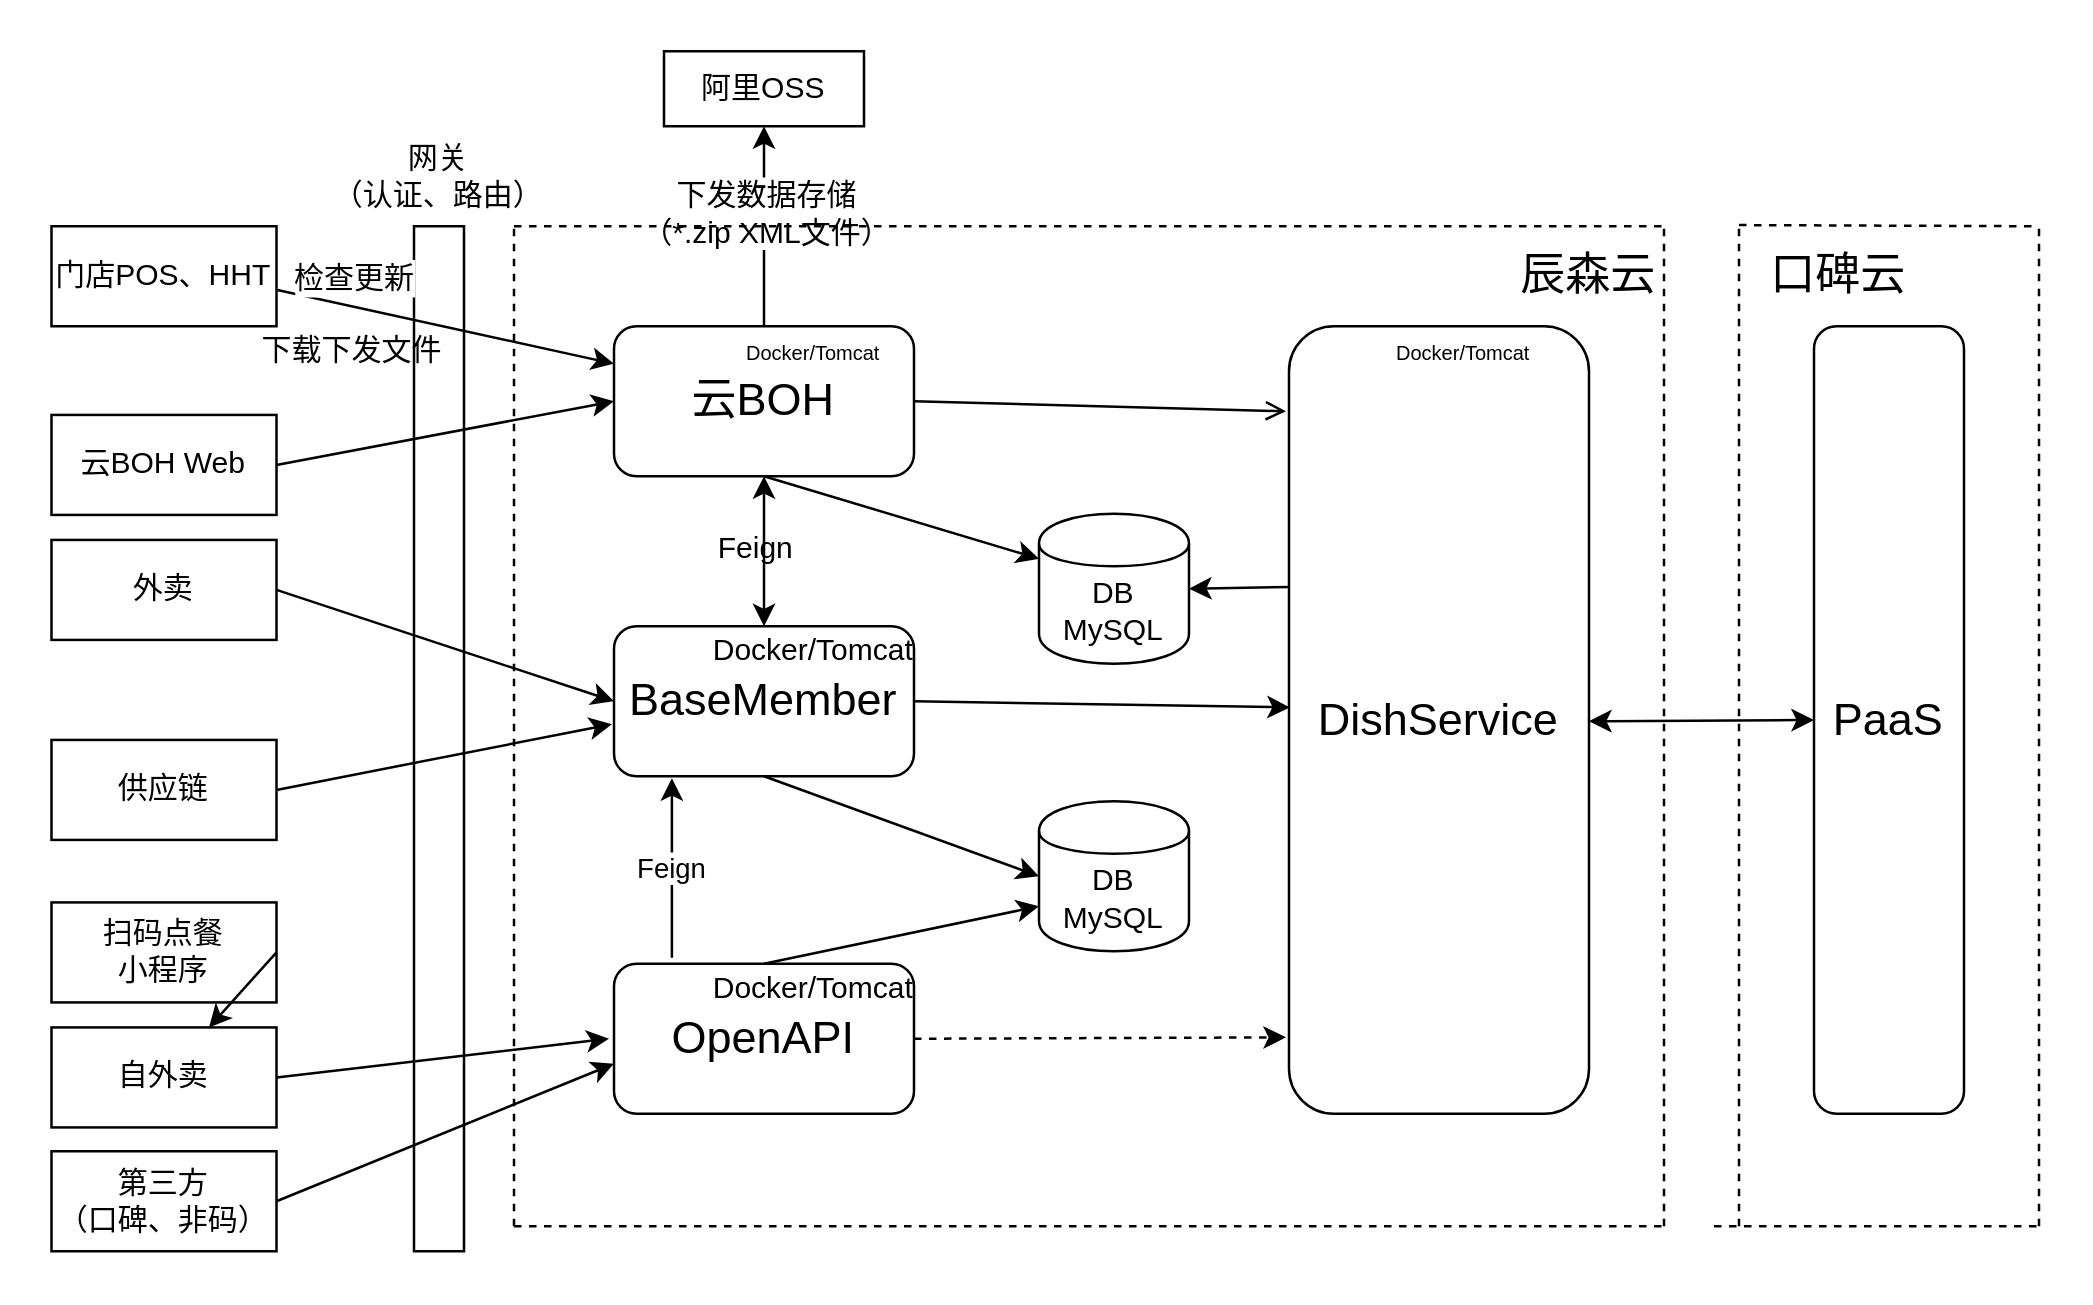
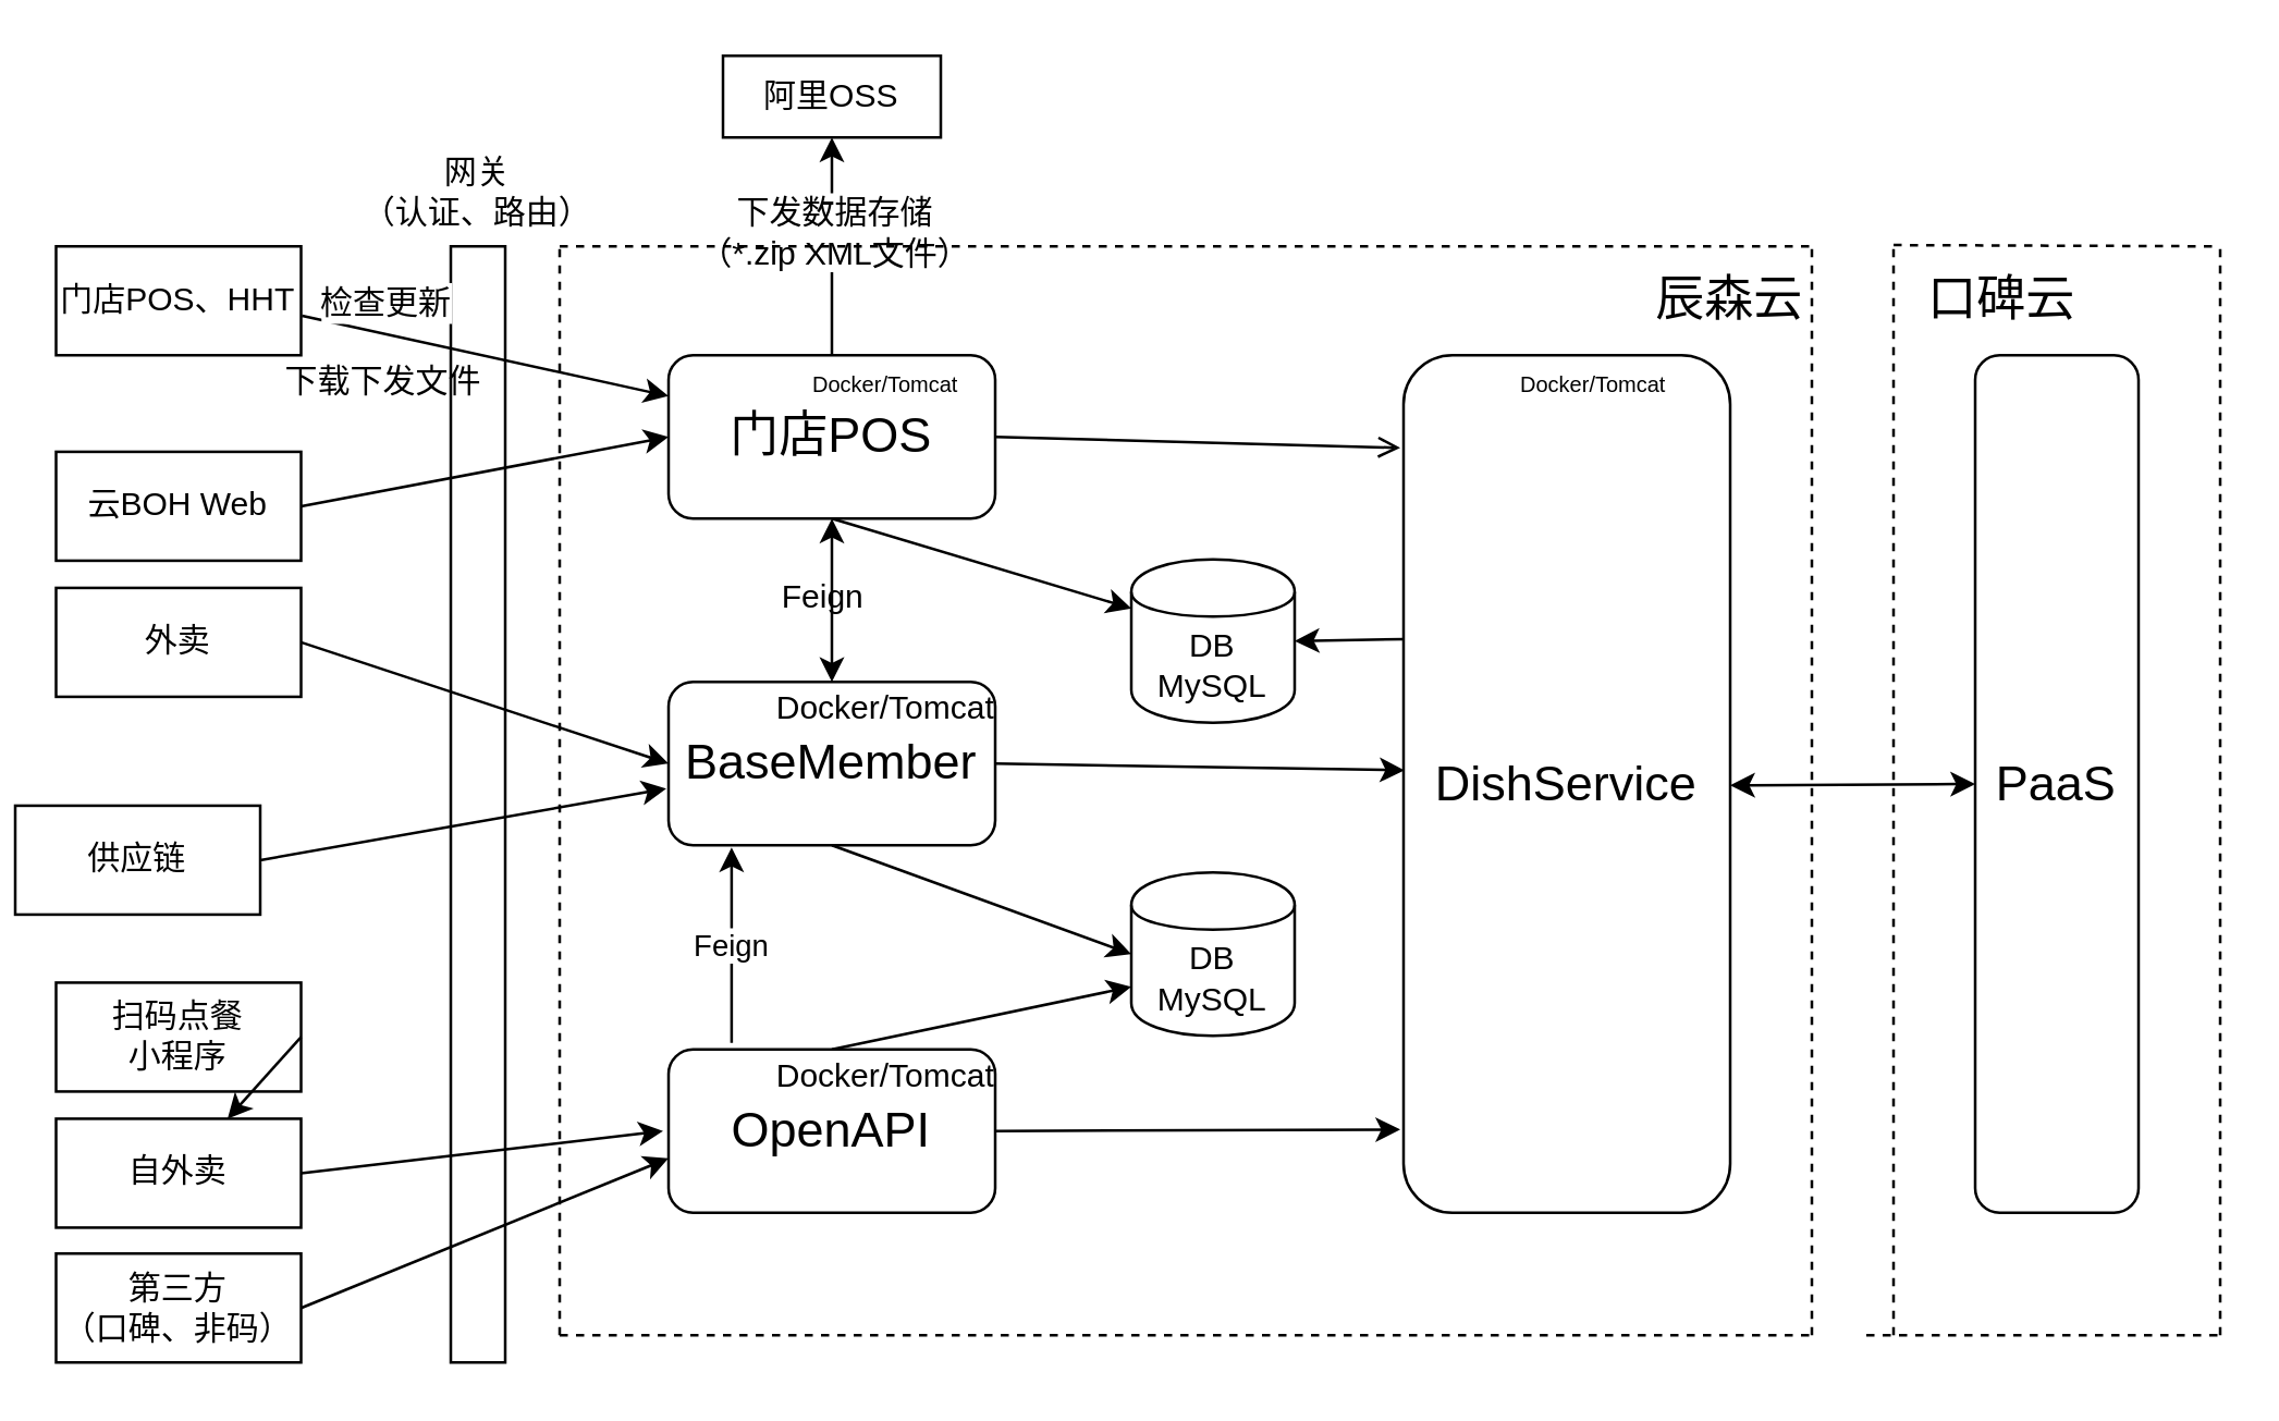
- <mxCell id="24" value="&lt;font style=&quot;font-size: 18px&quot;&gt;云BOH&lt;/font&gt;" style="rounded=1;whiteSpace=wrap;html=1;" parent="1" vertex="1"><mxGeometry x="245" y="130" width="120" height="60" as="geometry" /></mxCell>
+ <mxCell id="24" value="&lt;font style=&quot;font-size: 18px&quot;&gt;门店POS&lt;/font&gt;" style="rounded=1;whiteSpace=wrap;html=1;" parent="1" vertex="1"><mxGeometry x="245" y="130" width="120" height="60" as="geometry" /></mxCell>
- <mxCell id="12" value="供应链" style="rounded=0;whiteSpace=wrap;html=1;" parent="1" vertex="1"><mxGeometry x="20" y="295.47" width="90" height="40" as="geometry" /></mxCell>
+ <mxCell id="12" value="供应链" style="rounded=0;whiteSpace=wrap;html=1;" parent="1" vertex="1"><mxGeometry x="5" y="295.47" width="90" height="40" as="geometry" /></mxCell>
- <mxCell id="34" value="" style="endArrow=classic;html=1;entryX=-0.01;entryY=0.903;entryDx=0;entryDy=0;entryPerimeter=0;exitX=1;exitY=0.5;exitDx=0;exitDy=0;dashed=1;" parent="1" source="4" target="30" edge="1"><mxGeometry width="50" height="50" relative="1" as="geometry"><mxPoint x="365" y="320" as="sourcePoint" /><mxPoint x="415" y="270" as="targetPoint" /></mxGeometry></mxCell>
+ <mxCell id="34" value="" style="endArrow=classic;html=1;entryX=-0.01;entryY=0.903;entryDx=0;entryDy=0;entryPerimeter=0;exitX=1;exitY=0.5;exitDx=0;exitDy=0;" parent="1" source="4" target="30" edge="1"><mxGeometry width="50" height="50" relative="1" as="geometry"><mxPoint x="365" y="320" as="sourcePoint" /><mxPoint x="415" y="270" as="targetPoint" /></mxGeometry></mxCell>
